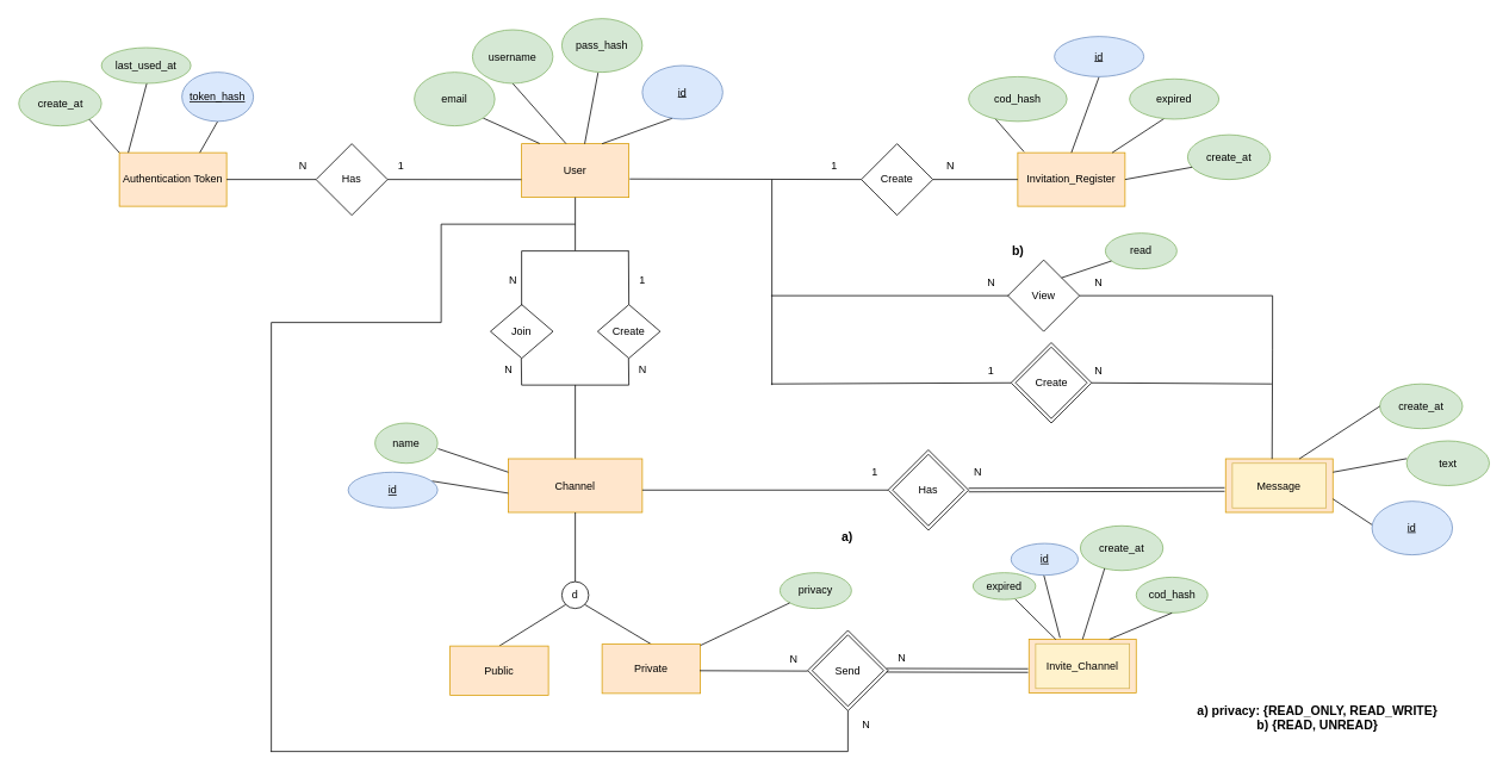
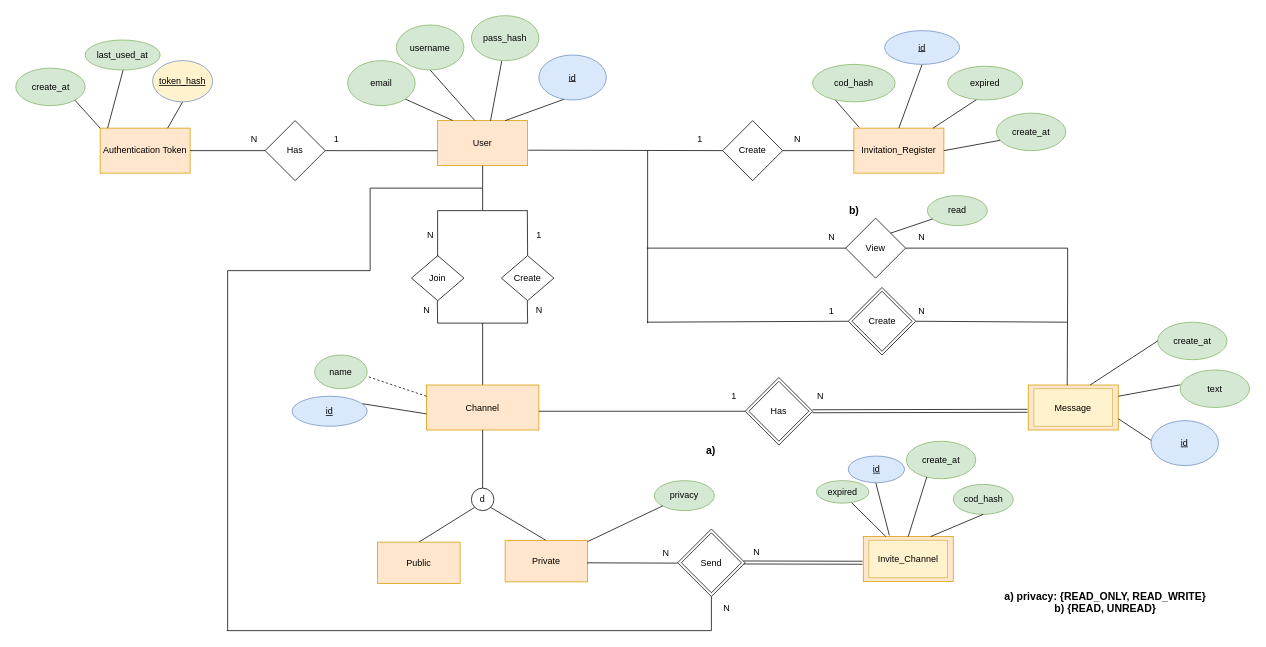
- <mxCell id="26" value="&lt;u&gt;token_hash&lt;/u&gt;" style="ellipse;whiteSpace=wrap;html=1;fillColor=#dae8fc;strokeColor=#6c8ebf;" parent="1" vertex="1"><mxGeometry x="203" y="80" width="80" height="55" as="geometry" /></mxCell>
+ <mxCell id="26" value="&lt;u&gt;token_hash&lt;/u&gt;" style="ellipse;whiteSpace=wrap;html=1;fillColor=#fff2cc;strokeColor=#6c8ebf;" parent="1" vertex="1"><mxGeometry x="203" y="80" width="80" height="55" as="geometry" /></mxCell>
- <mxCell id="47" value="" style="endArrow=none;html=1;rounded=0;entryX=1.007;entryY=0.638;entryDx=0;entryDy=0;entryPerimeter=0;exitX=0;exitY=0.25;exitDx=0;exitDy=0;" parent="1" source="43" target="46" edge="1"><mxGeometry width="50" height="50" relative="1" as="geometry"><mxPoint x="693" y="460" as="sourcePoint" /><mxPoint x="543" y="675" as="targetPoint" /></mxGeometry></mxCell>
+ <mxCell id="47" value="" style="endArrow=none;html=1;rounded=0;entryX=1.007;entryY=0.638;entryDx=0;entryDy=0;entryPerimeter=0;exitX=0;exitY=0.25;exitDx=0;exitDy=0;dashed=1;" parent="1" source="43" target="46" edge="1"><mxGeometry width="50" height="50" relative="1" as="geometry"><mxPoint x="693" y="460" as="sourcePoint" /><mxPoint x="543" y="675" as="targetPoint" /></mxGeometry></mxCell>
